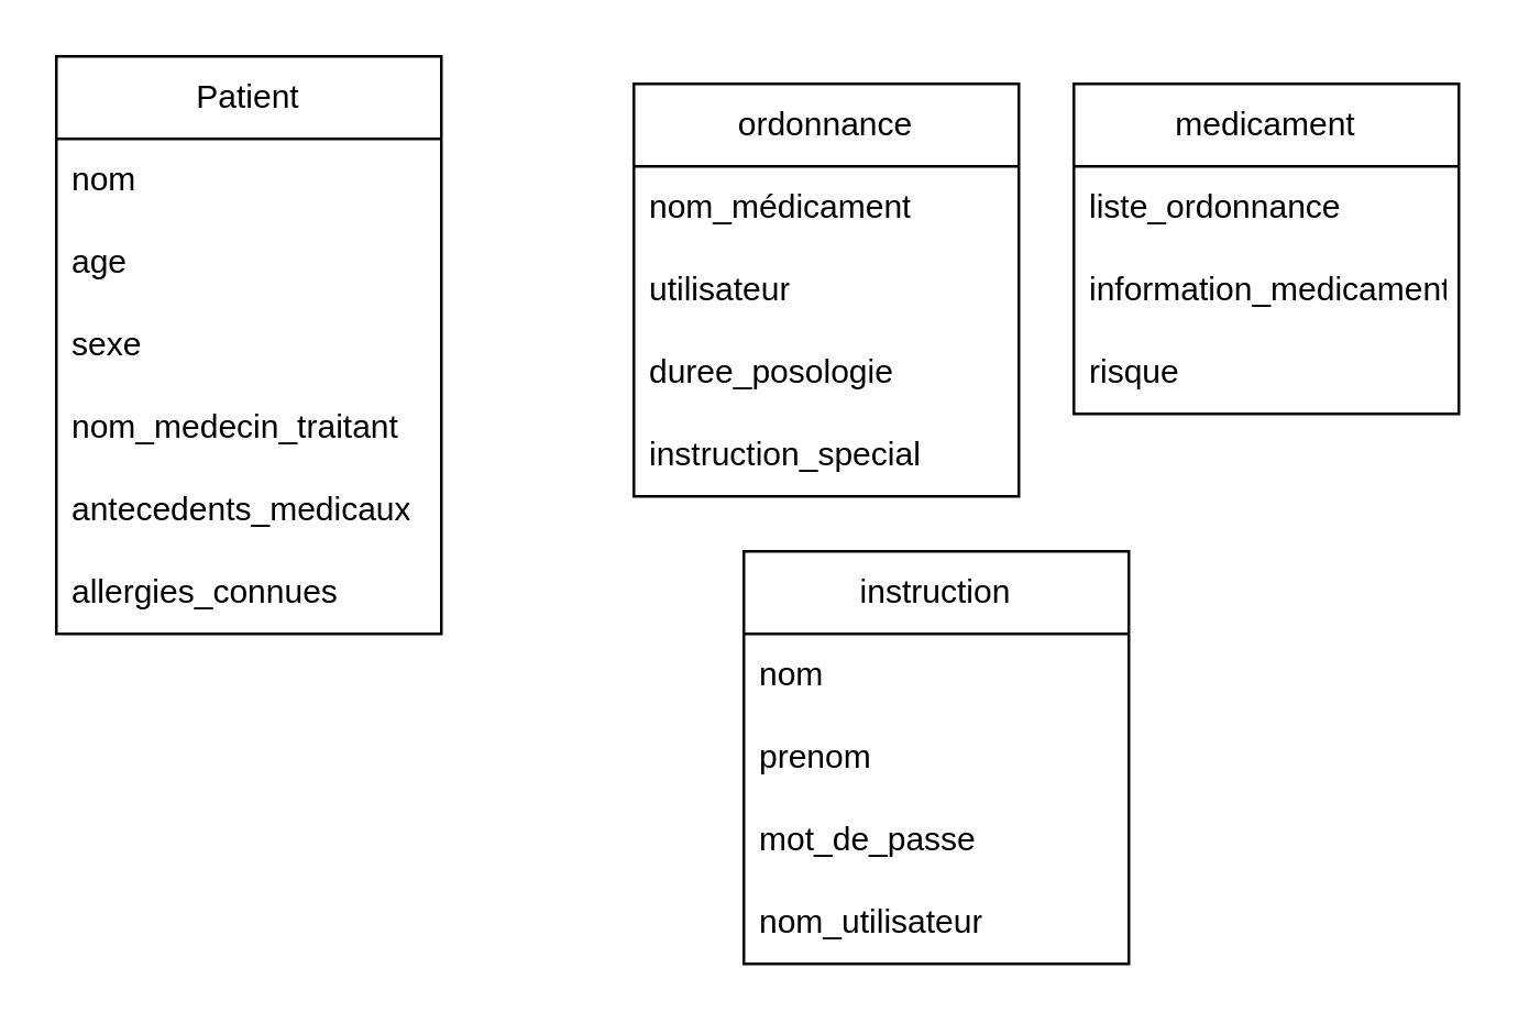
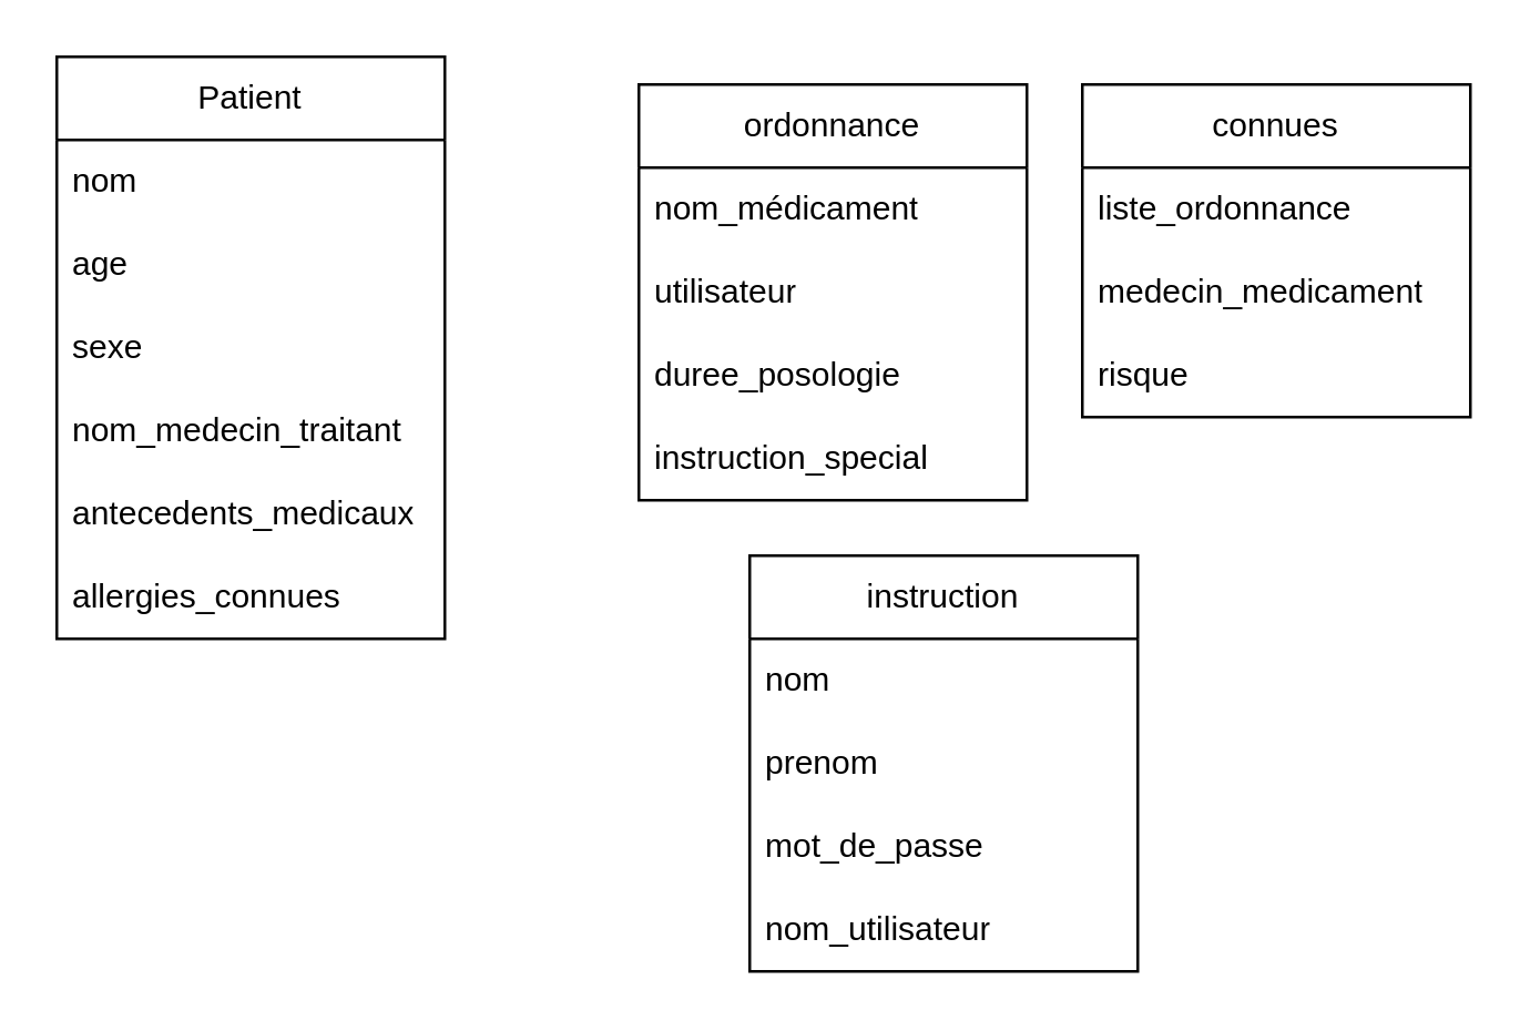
- <mxCell id="14" value="medicament" style="swimlane;fontStyle=0;childLayout=stackLayout;horizontal=1;startSize=30;horizontalStack=0;resizeParent=1;resizeParentMax=0;resizeLast=0;collapsible=1;marginBottom=0;whiteSpace=wrap;html=1;" vertex="1" parent="1"><mxGeometry x="390" y="30" width="140" height="120" as="geometry" /></mxCell>
+ <mxCell id="14" value="connues" style="swimlane;fontStyle=0;childLayout=stackLayout;horizontal=1;startSize=30;horizontalStack=0;resizeParent=1;resizeParentMax=0;resizeLast=0;collapsible=1;marginBottom=0;whiteSpace=wrap;html=1;" vertex="1" parent="1"><mxGeometry x="390" y="30" width="140" height="120" as="geometry" /></mxCell>
- <mxCell id="16" value="information_medicament" style="text;strokeColor=none;fillColor=none;align=left;verticalAlign=middle;spacingLeft=4;spacingRight=4;overflow=hidden;points=[[0,0.5],[1,0.5]];portConstraint=eastwest;rotatable=0;whiteSpace=wrap;html=1;" vertex="1" parent="14"><mxGeometry y="60" width="140" height="30" as="geometry" /></mxCell>
+ <mxCell id="16" value="medecin_medicament" style="text;strokeColor=none;fillColor=none;align=left;verticalAlign=middle;spacingLeft=4;spacingRight=4;overflow=hidden;points=[[0,0.5],[1,0.5]];portConstraint=eastwest;rotatable=0;whiteSpace=wrap;html=1;" vertex="1" parent="14"><mxGeometry y="60" width="140" height="30" as="geometry" /></mxCell>
